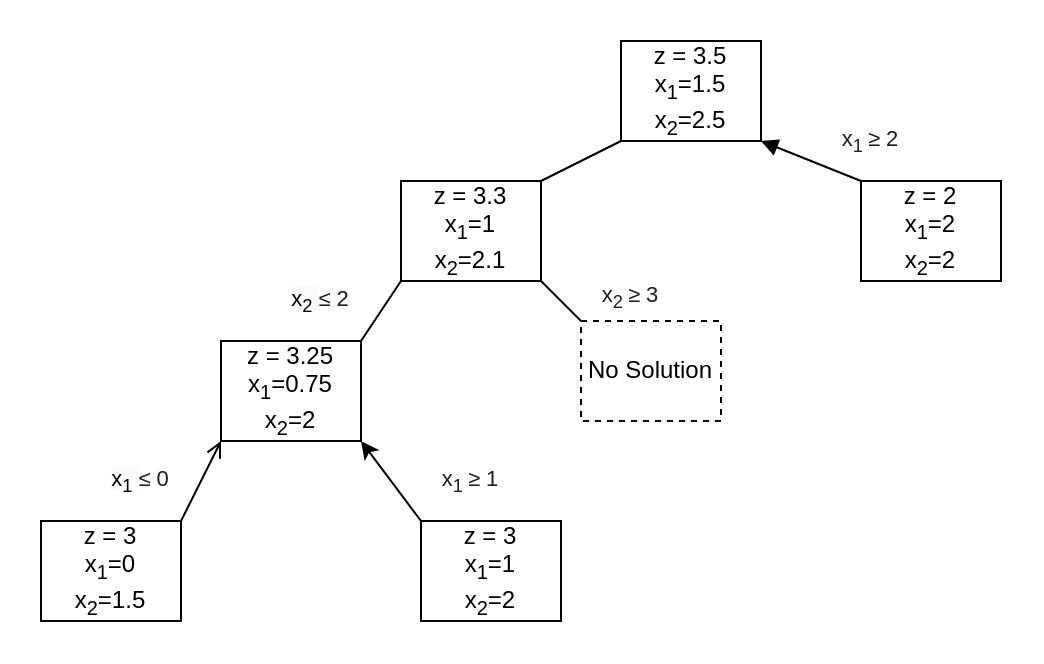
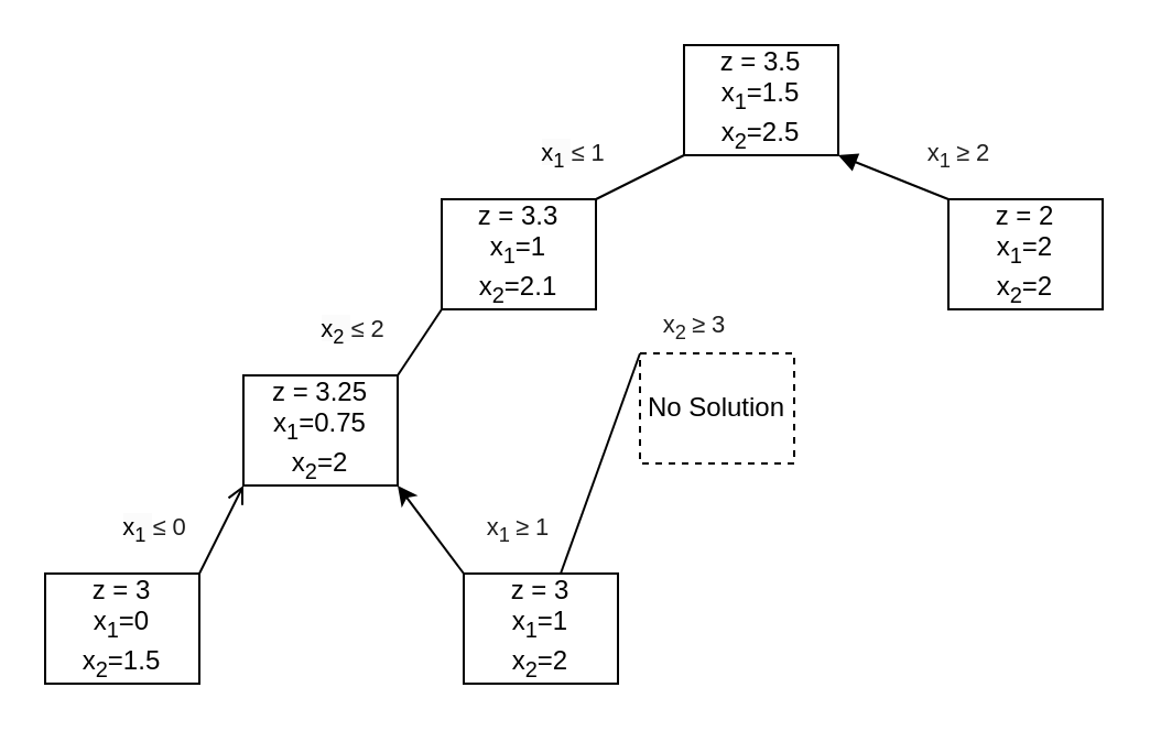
+ <mxCell id="15" value="&lt;div style=&quot;text-align: center;&quot;&gt;&lt;font style=&quot;font-size: 11px;&quot;&gt;&lt;span style=&quot;text-align: left; background-color: rgb(251, 251, 251);&quot;&gt;x&lt;sub style=&quot;&quot;&gt;1&lt;/sub&gt;&amp;nbsp;&lt;/span&gt;&lt;span style=&quot;background-color: rgb(255, 255, 255); color: rgb(31, 31, 31); font-family: &amp;quot;Google Sans&amp;quot;, Arial, sans-serif; text-align: left;&quot;&gt;≤ 1&lt;/span&gt;&lt;/font&gt;&lt;/div&gt;" style="text;html=1;align=center;verticalAlign=middle;whiteSpace=wrap;rounded=0;" vertex="1" parent="1"><mxGeometry x="240" y="60" width="40" height="20" as="geometry" /></mxCell>
- <mxCell id="12" value="" style="endArrow=none;html=1;rounded=0;exitX=0;exitY=0;exitDx=0;exitDy=0;entryX=1;entryY=1;entryDx=0;entryDy=0;" edge="1" parent="1" source="5" target="3"><mxGeometry width="50" height="50" relative="1" as="geometry"><mxPoint x="310" y="180" as="sourcePoint" /><mxPoint x="360" y="130" as="targetPoint" /></mxGeometry></mxCell>
+ <mxCell id="12" value="" style="endArrow=none;html=1;rounded=0;exitX=0;exitY=0;exitDx=0;exitDy=0;" edge="1" parent="1" source="5" target="8"><mxGeometry width="50" height="50" relative="1" as="geometry"><mxPoint x="310" y="180" as="sourcePoint" /><mxPoint x="360" y="130" as="targetPoint" /></mxGeometry></mxCell>
